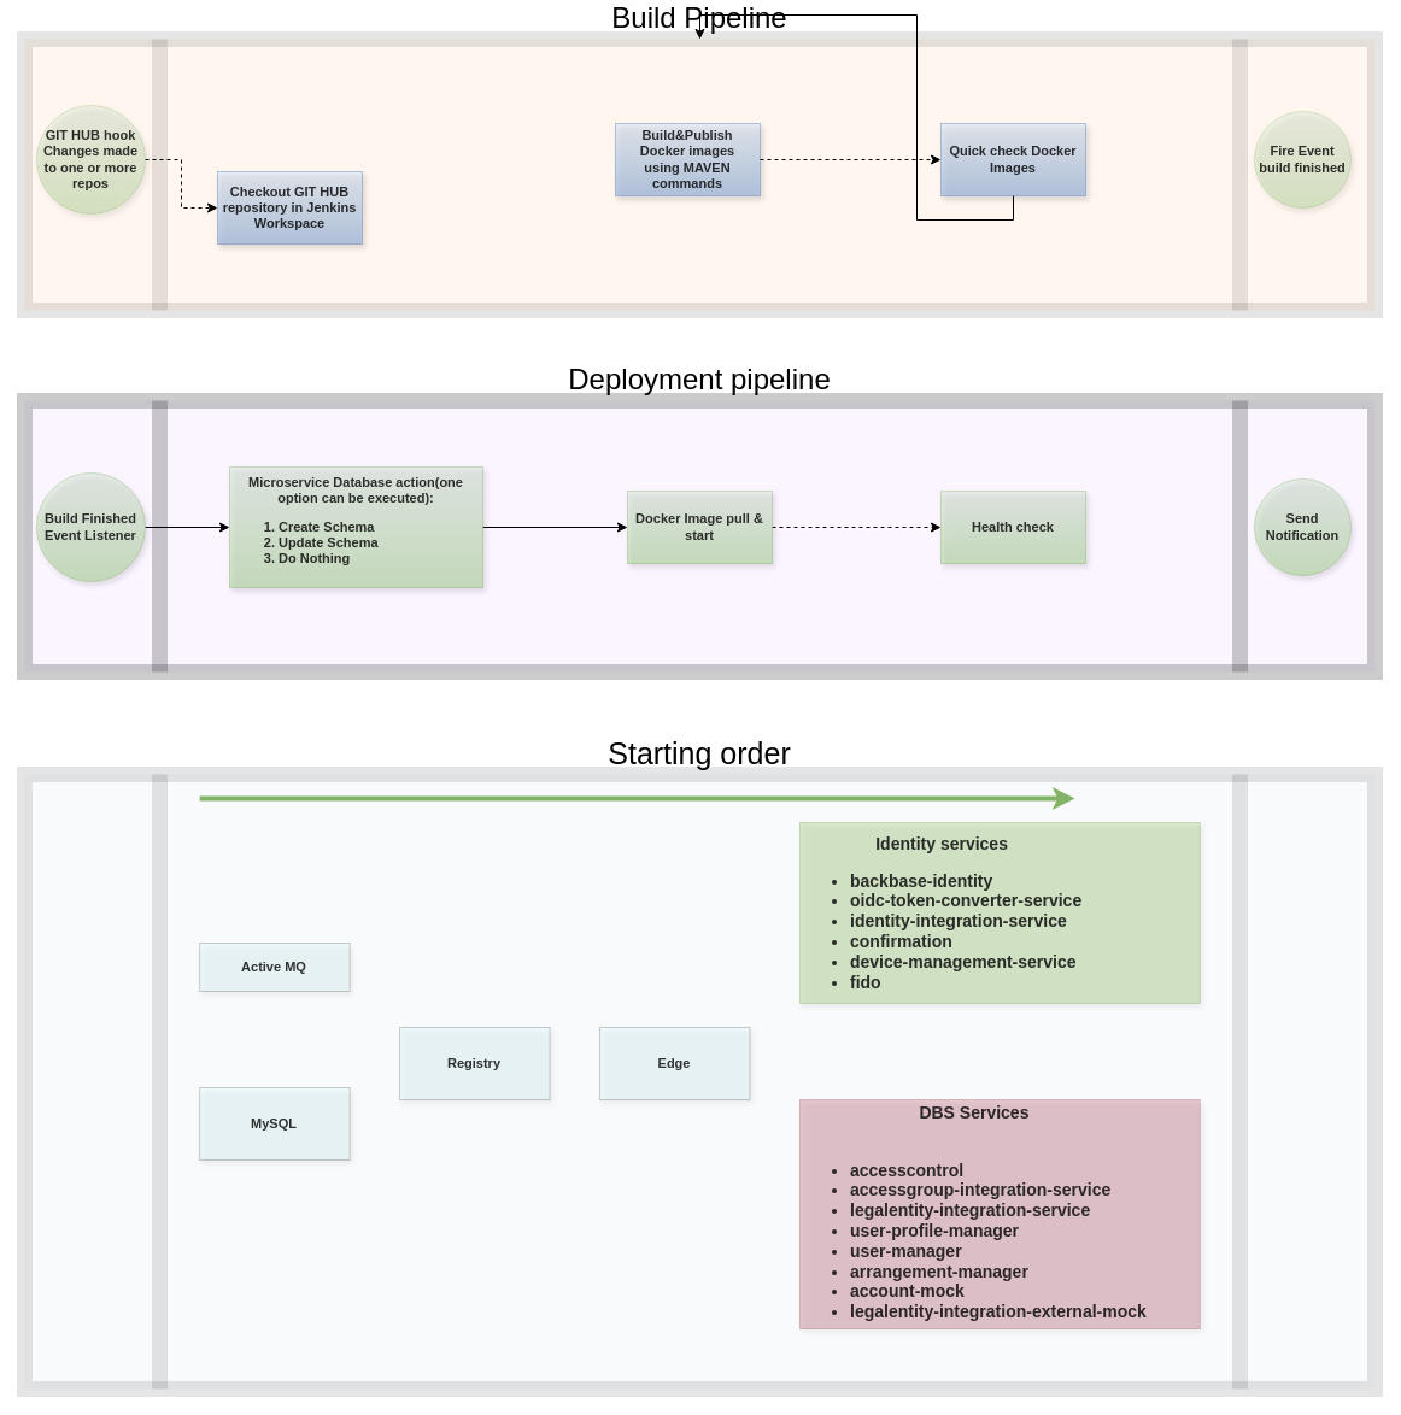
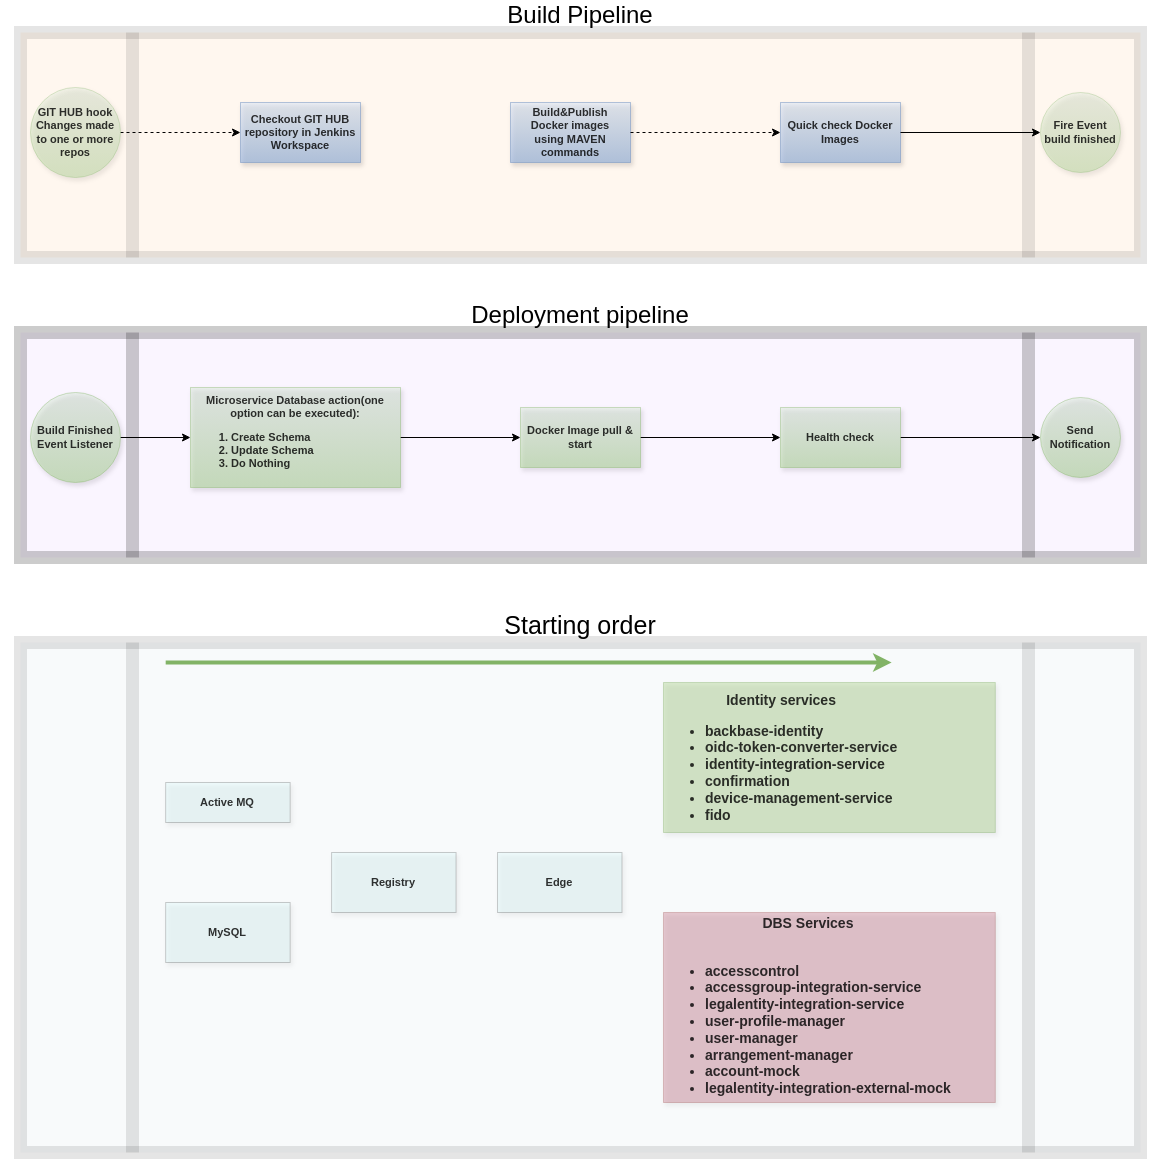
- <mxCell id="25" style="edgeStyle=orthogonalEdgeStyle;rounded=0;orthogonalLoop=1;jettySize=auto;html=1;fontSize=11;fontColor=#FF0000;" edge="1" parent="16" source="20" target="17"><mxGeometry relative="1" as="geometry" /></mxCell>
+ <mxCell id="25" style="edgeStyle=orthogonalEdgeStyle;rounded=0;orthogonalLoop=1;jettySize=auto;html=1;entryX=0;entryY=0.5;entryDx=0;entryDy=0;fontSize=11;fontColor=#FF0000;" edge="1" parent="16" source="20" target="24"><mxGeometry relative="1" as="geometry" /></mxCell>
- <mxCell id="18" value="&lt;b&gt;&lt;font color=&quot;#000000&quot;&gt;Checkout GIT HUB repository in Jenkins Workspace&lt;/font&gt;&lt;/b&gt;" style="rounded=0;whiteSpace=wrap;html=1;shadow=1;labelBackgroundColor=none;sketch=0;strokeColor=#6c8ebf;strokeWidth=1;fillColor=#dae8fc;gradientColor=#7ea6e0;fontSize=11;opacity=50;textOpacity=80;" vertex="1" parent="16"><mxGeometry x="160" y="110" width="120" height="60" as="geometry" /></mxCell>
+ <mxCell id="18" value="&lt;b&gt;&lt;font color=&quot;#000000&quot;&gt;Checkout GIT HUB repository in Jenkins Workspace&lt;/font&gt;&lt;/b&gt;" style="rounded=0;whiteSpace=wrap;html=1;shadow=1;labelBackgroundColor=none;sketch=0;strokeColor=#6c8ebf;strokeWidth=1;fillColor=#dae8fc;gradientColor=#7ea6e0;fontSize=11;opacity=50;textOpacity=80;" vertex="1" parent="16"><mxGeometry x="220" y="70" width="120" height="60" as="geometry" /></mxCell>
- <mxCell id="26" value="" style="edgeStyle=orthogonalEdgeStyle;rounded=0;orthogonalLoop=1;jettySize=auto;html=1;strokeWidth=1;fontSize=24;fontColor=#000000;dashed=1;" edge="1" parent="1" source="27" target="29"><mxGeometry relative="1" as="geometry" /></mxCell>
+ <mxCell id="26" value="" style="edgeStyle=orthogonalEdgeStyle;rounded=0;orthogonalLoop=1;jettySize=auto;html=1;strokeWidth=1;fontSize=24;fontColor=#000000;" edge="1" parent="1" source="27" target="29"><mxGeometry relative="1" as="geometry" /></mxCell>
+ <mxCell id="28" value="" style="edgeStyle=orthogonalEdgeStyle;rounded=0;orthogonalLoop=1;jettySize=auto;html=1;strokeWidth=1;fontSize=24;fontColor=#000000;" edge="1" parent="1" source="29" target="30"><mxGeometry relative="1" as="geometry" /></mxCell>
